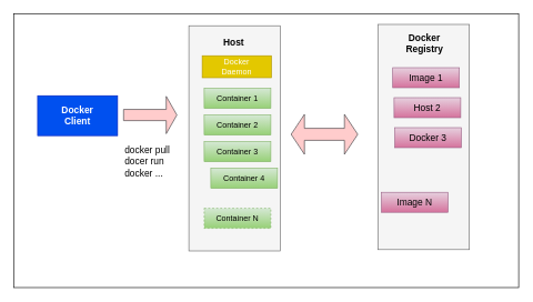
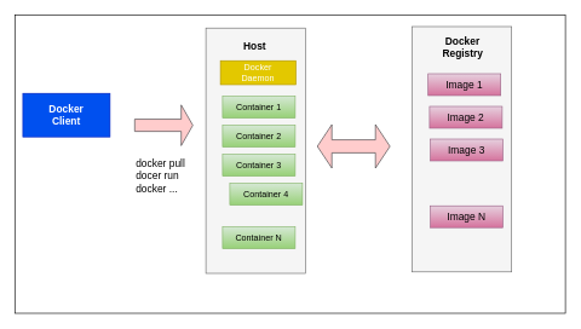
- <mxCell id="14" value="Host 2" style="rounded=0;whiteSpace=wrap;html=1;glass=0;fontSize=14;gradientColor=#d5739d;fillColor=#e6d0de;strokeColor=#996185;" vertex="1" parent="1"><mxGeometry x="591" y="146" width="100" height="30" as="geometry" /></mxCell>
+ <mxCell id="14" value="Image 2" style="rounded=0;whiteSpace=wrap;html=1;glass=0;fontSize=14;gradientColor=#d5739d;fillColor=#e6d0de;strokeColor=#996185;" vertex="1" parent="1"><mxGeometry x="591" y="146" width="100" height="30" as="geometry" /></mxCell>
- <mxCell id="2" value="&lt;b style=&quot;font-size: 14px&quot;&gt;Docker&lt;br&gt;Client&lt;/b&gt;&lt;br&gt;" style="rounded=0;whiteSpace=wrap;html=1;fillColor=#0050ef;strokeColor=#001DBC;fontColor=#ffffff;" vertex="1" parent="1"><mxGeometry x="56" y="143" width="120" height="60" as="geometry" /></mxCell>
+ <mxCell id="2" value="&lt;b style=&quot;font-size: 14px&quot;&gt;Docker&lt;br&gt;Client&lt;/b&gt;&lt;br&gt;" style="rounded=0;whiteSpace=wrap;html=1;fillColor=#0050ef;strokeColor=#001DBC;fontColor=#ffffff;" vertex="1" parent="1"><mxGeometry x="31" y="128" width="120" height="60" as="geometry" /></mxCell>
- <mxCell id="15" value="Docker 3" style="rounded=0;whiteSpace=wrap;html=1;glass=0;fontSize=14;gradientColor=#d5739d;fillColor=#e6d0de;strokeColor=#996185;" vertex="1" parent="1"><mxGeometry x="592" y="191" width="100" height="30" as="geometry" /></mxCell>
+ <mxCell id="15" value="Image 3" style="rounded=0;whiteSpace=wrap;html=1;glass=0;fontSize=14;gradientColor=#d5739d;fillColor=#e6d0de;strokeColor=#996185;" vertex="1" parent="1"><mxGeometry x="592" y="191" width="100" height="30" as="geometry" /></mxCell>
- <mxCell id="16" value="Image N" style="rounded=0;whiteSpace=wrap;html=1;glass=0;fontSize=14;gradientColor=#d5739d;fillColor=#e6d0de;strokeColor=#996185;" vertex="1" parent="1"><mxGeometry x="572" y="288" width="100" height="30" as="geometry" /></mxCell>
+ <mxCell id="16" value="Image N" style="rounded=0;whiteSpace=wrap;html=1;glass=0;fontSize=14;gradientColor=#d5739d;fillColor=#e6d0de;strokeColor=#996185;" vertex="1" parent="1"><mxGeometry x="592" y="283" width="100" height="30" as="geometry" /></mxCell>
- <mxCell id="10" value="Container N" style="rounded=0;whiteSpace=wrap;html=1;gradientColor=#97d077;fillColor=#d5e8d4;strokeColor=#82b366;dashed=1;" vertex="1" parent="1"><mxGeometry x="306" y="312" width="100" height="30" as="geometry" /></mxCell>
+ <mxCell id="10" value="Container N" style="rounded=0;whiteSpace=wrap;html=1;gradientColor=#97d077;fillColor=#d5e8d4;strokeColor=#82b366;" vertex="1" parent="1"><mxGeometry x="306" y="312" width="100" height="30" as="geometry" /></mxCell>
